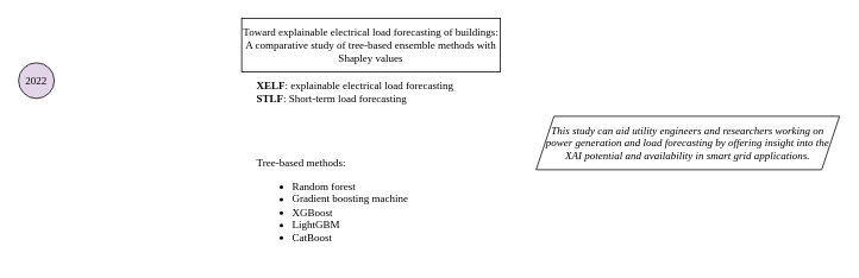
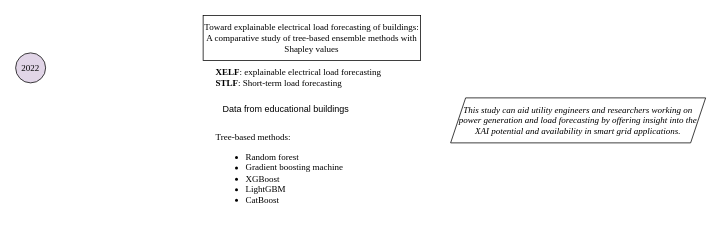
+ <mxCell id="7" value="Data from educational buildings" style="text;html=1;align=center;verticalAlign=middle;resizable=0;points=[];autosize=1;strokeColor=none;fillColor=none;" vertex="1" parent="1"><mxGeometry x="285" y="130" width="190" height="30" as="geometry" /></mxCell>
